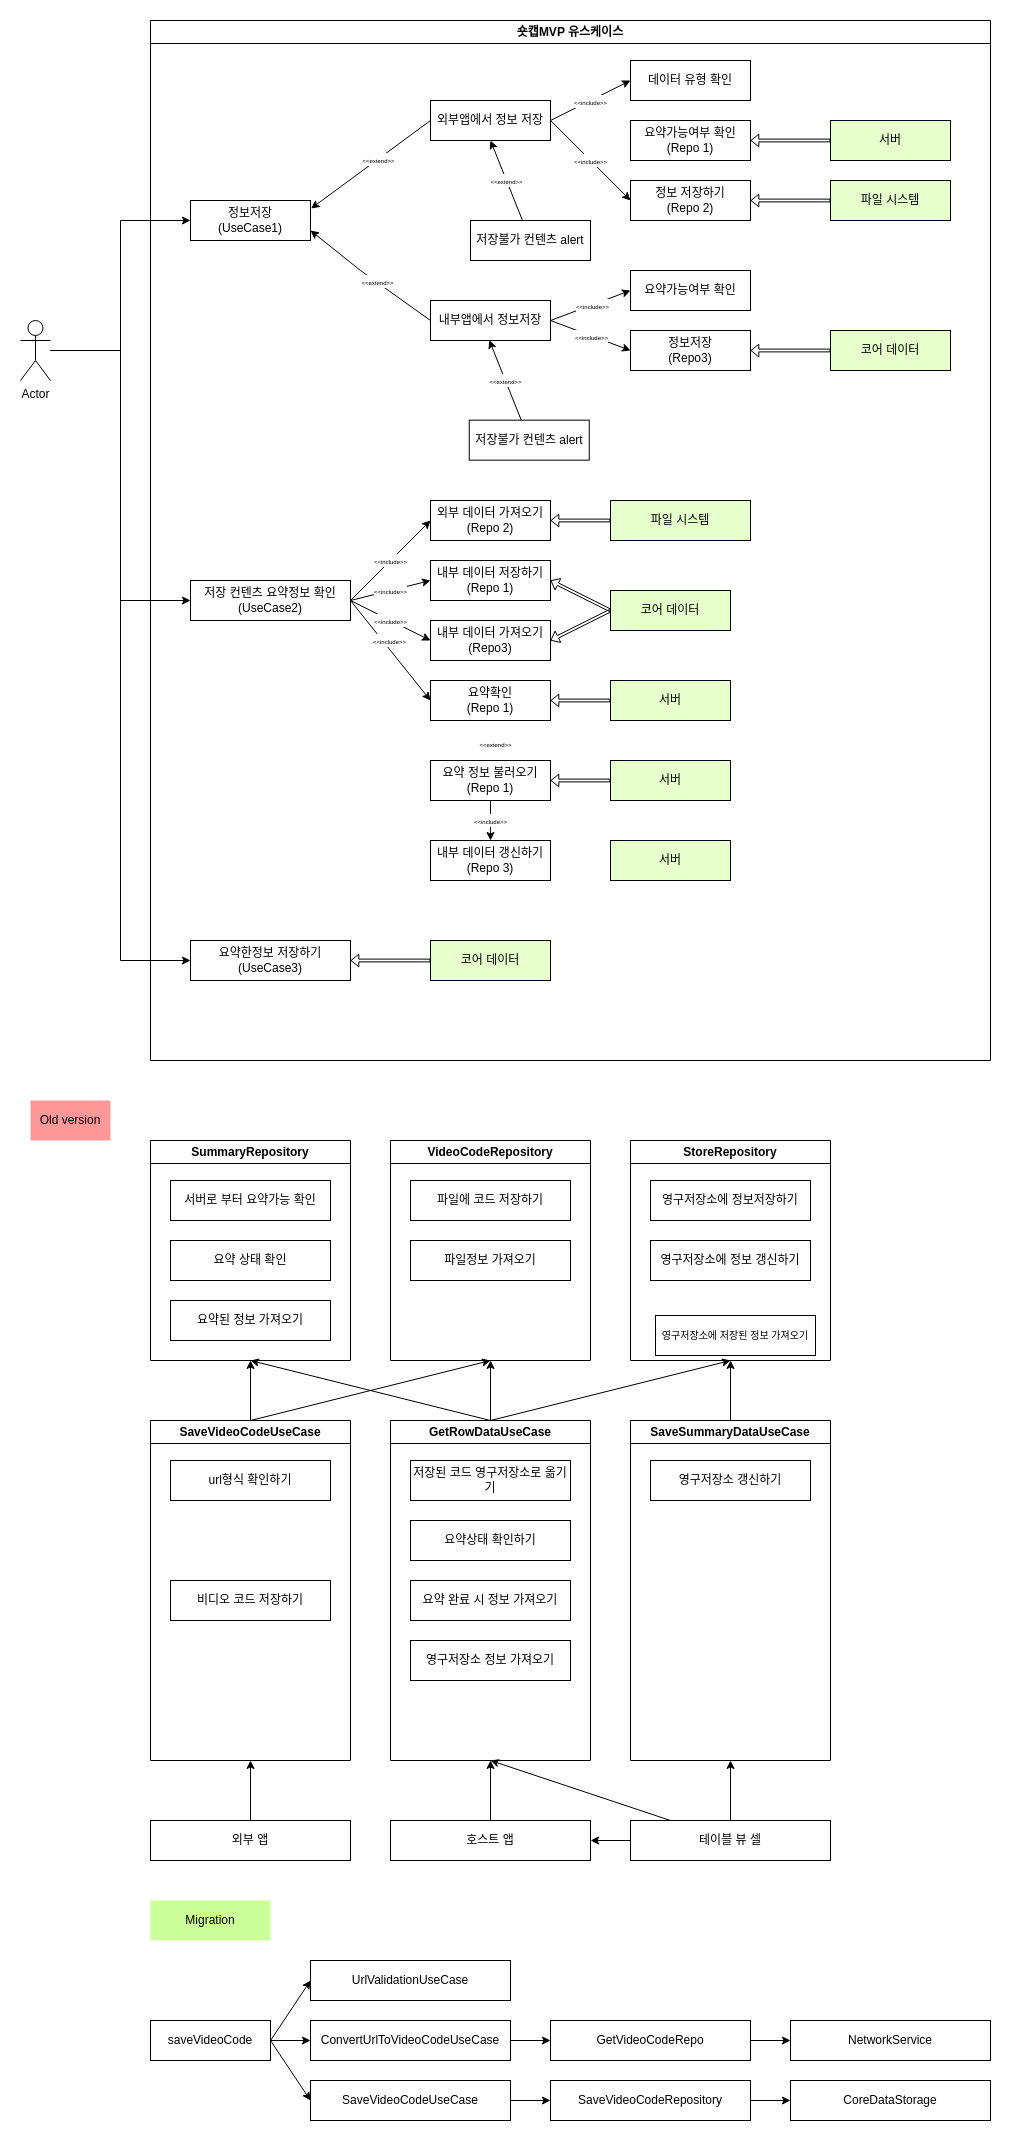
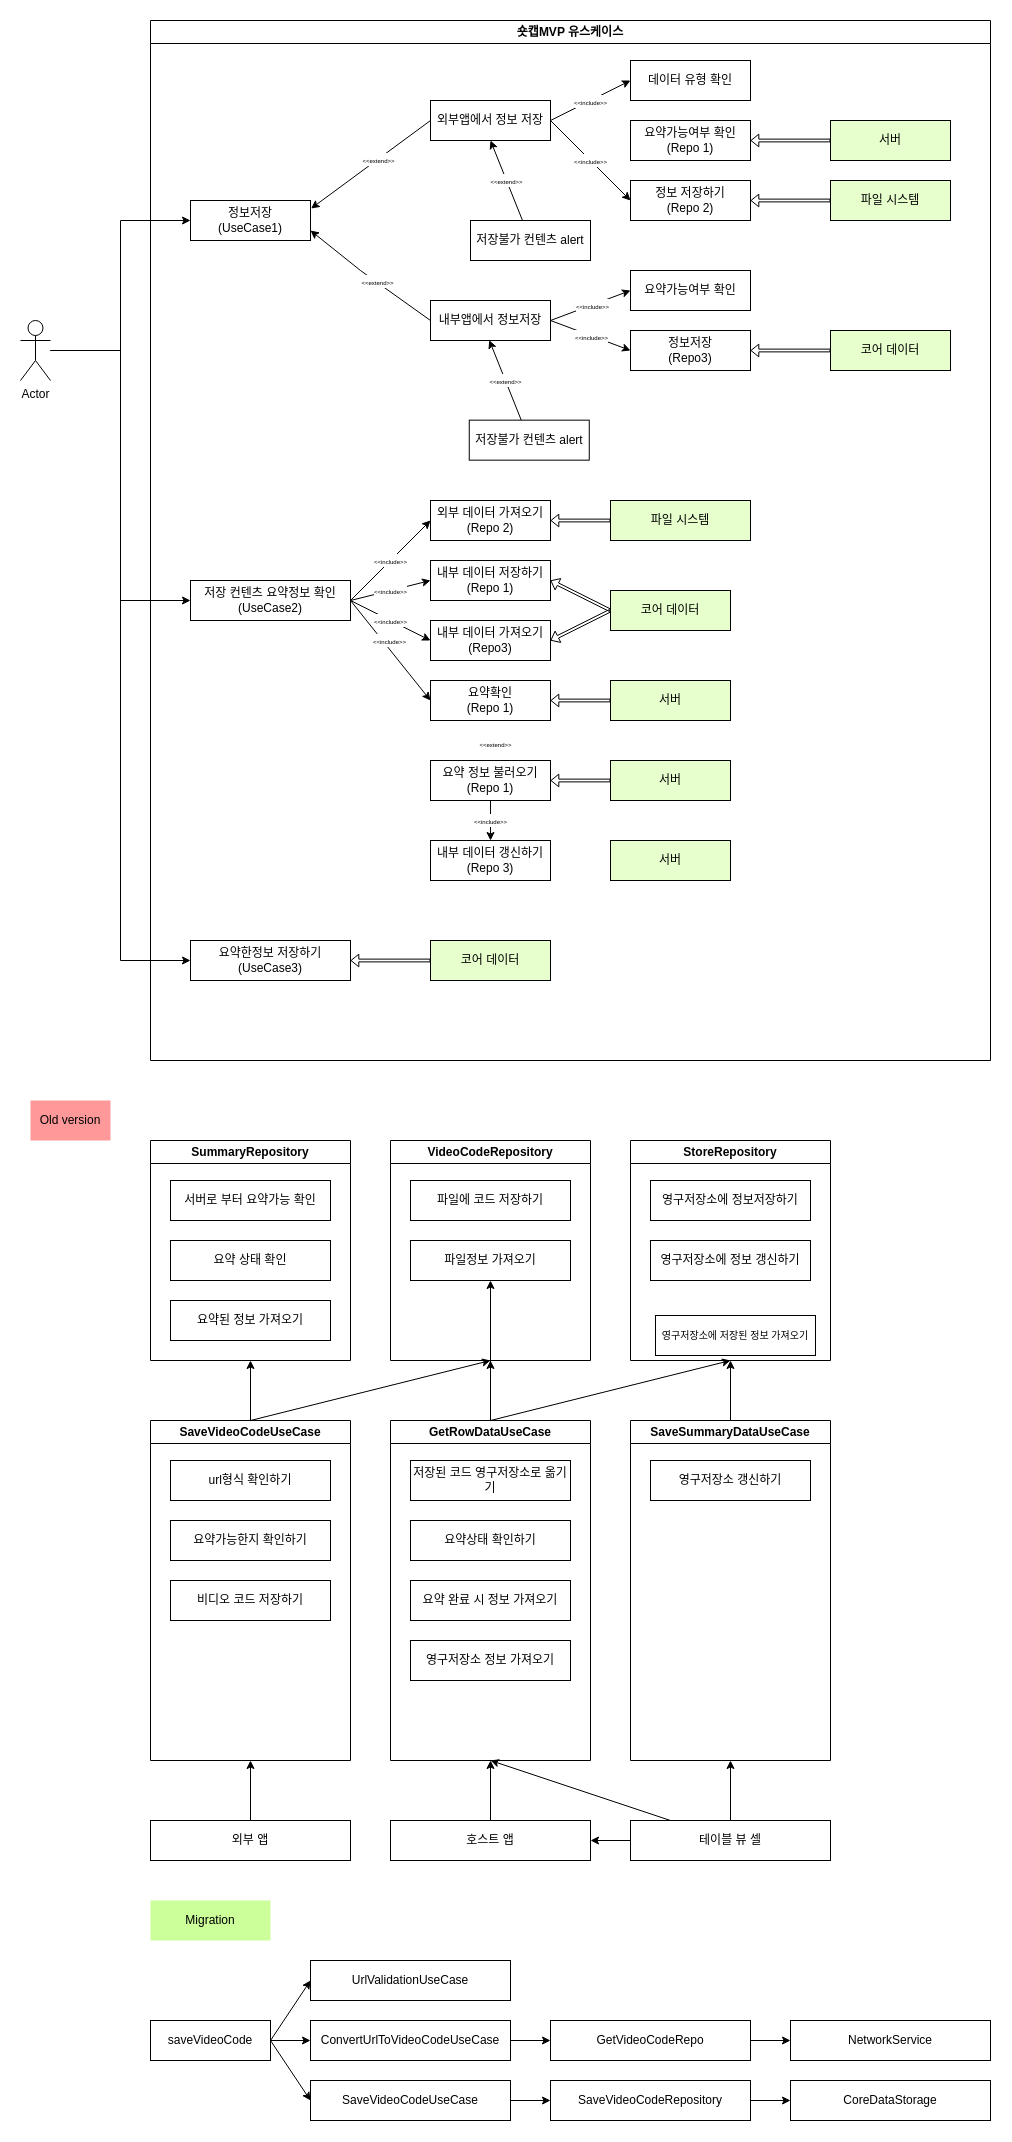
- <mxCell id="81" style="rounded=0;orthogonalLoop=1;jettySize=auto;html=1;entryX=0.5;entryY=1;entryDx=0;entryDy=0;exitX=0.5;exitY=0;exitDx=0;exitDy=0;" parent="1" source="84" target="64" edge="1"><mxGeometry relative="1" as="geometry" /></mxCell>
+ <mxCell id="81" style="rounded=0;orthogonalLoop=1;jettySize=auto;html=1;exitX=0.5;exitY=0;exitDx=0;exitDy=0;" parent="1" source="84" target="70" edge="1"><mxGeometry relative="1" as="geometry" /></mxCell>
+ <mxCell id="79" value="요약가능한지 확인하기" style="rounded=0;whiteSpace=wrap;html=1;" parent="77" vertex="1"><mxGeometry x="20" y="100" width="160" height="40" as="geometry" /></mxCell>
